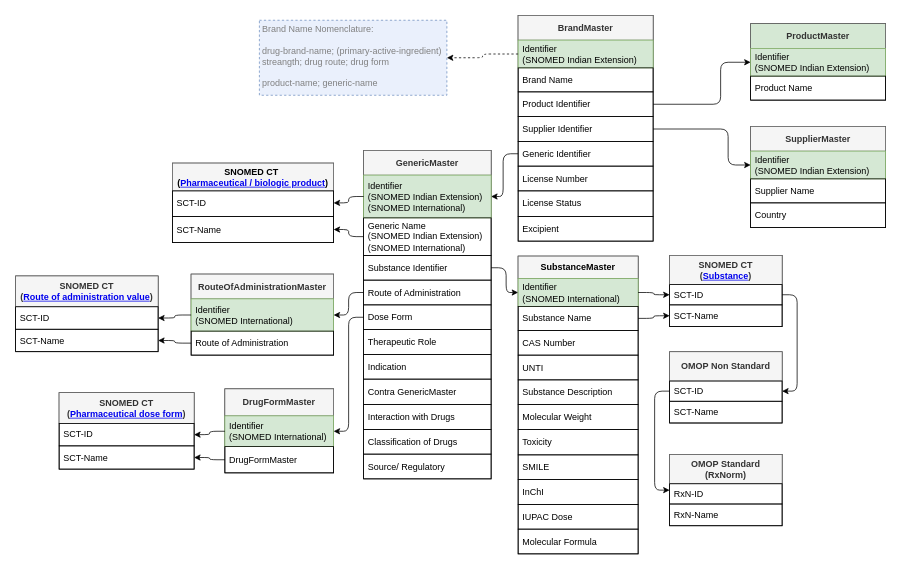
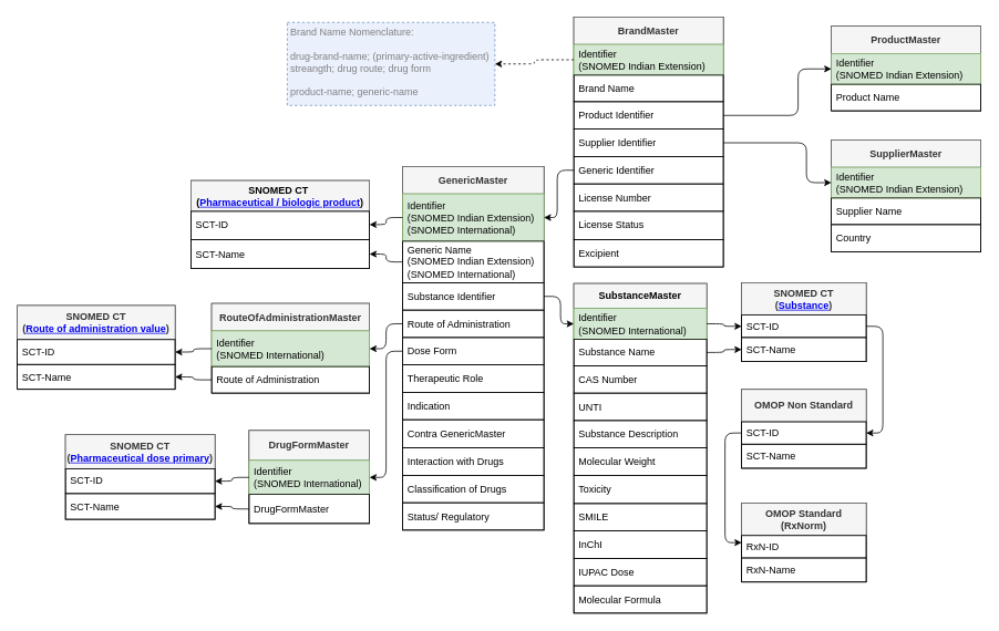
- <mxCell id="89" value="ProductMaster" style="connectable=0;recursiveResize=0;strokeColor=#666666;fillColor=#d5e8d4;align=center;whiteSpace=wrap;html=1;fontStyle=1;fontColor=#333333;" parent="88" vertex="1"><mxGeometry width="180" height="33" as="geometry"><mxRectangle width="180" height="33" as="alternateBounds" /></mxGeometry></mxCell>
+ <mxCell id="89" value="ProductMaster" style="connectable=0;recursiveResize=0;strokeColor=#666666;fillColor=#f5f5f5;align=center;whiteSpace=wrap;html=1;fontStyle=1;fontColor=#333333;" parent="88" vertex="1"><mxGeometry width="180" height="33" as="geometry"><mxRectangle width="180" height="33" as="alternateBounds" /></mxGeometry></mxCell>
- <mxCell id="110" value="&lt;div&gt;SNOMED CT&lt;/div&gt;&lt;div&gt;(&lt;a href=&quot;https://browser.ihtsdotools.org/?perspective=full&amp;amp;conceptId1=105590001&amp;amp;edition=MAIN&amp;amp;release=&amp;amp;languages=en&quot;&gt;Pharmaceutical dose form&lt;/a&gt;)&lt;/div&gt;" style="connectable=0;recursiveResize=0;strokeColor=#666666;fillColor=#f5f5f5;align=center;whiteSpace=wrap;html=1;fontStyle=1;fontColor=#333333;" parent="109" vertex="1"><mxGeometry width="180" height="41" as="geometry"><mxRectangle width="180" height="41" as="alternateBounds" /></mxGeometry></mxCell>
+ <mxCell id="110" value="&lt;div&gt;SNOMED CT&lt;/div&gt;&lt;div&gt;(&lt;a href=&quot;https://browser.ihtsdotools.org/?perspective=full&amp;amp;conceptId1=105590001&amp;amp;edition=MAIN&amp;amp;release=&amp;amp;languages=en&quot;&gt;Pharmaceutical dose primary&lt;/a&gt;)&lt;/div&gt;" style="connectable=0;recursiveResize=0;strokeColor=#666666;fillColor=#f5f5f5;align=center;whiteSpace=wrap;html=1;fontStyle=1;fontColor=#333333;" parent="109" vertex="1"><mxGeometry width="180" height="41" as="geometry"><mxRectangle width="180" height="41" as="alternateBounds" /></mxGeometry></mxCell>
- <mxCell id="35" value="Source/ Regulatory" style="connectable=0;recursiveResize=0;strokeColor=inherit;fillColor=none;align=left;whiteSpace=wrap;html=1;spacingLeft=4;spacing=2;" parent="34" vertex="1"><mxGeometry width="170" height="33" as="geometry"><mxRectangle width="170" height="33" as="alternateBounds" /></mxGeometry></mxCell>
+ <mxCell id="35" value="Status/ Regulatory" style="connectable=0;recursiveResize=0;strokeColor=inherit;fillColor=none;align=left;whiteSpace=wrap;html=1;spacingLeft=4;spacing=2;" parent="34" vertex="1"><mxGeometry width="170" height="33" as="geometry"><mxRectangle width="170" height="33" as="alternateBounds" /></mxGeometry></mxCell>
